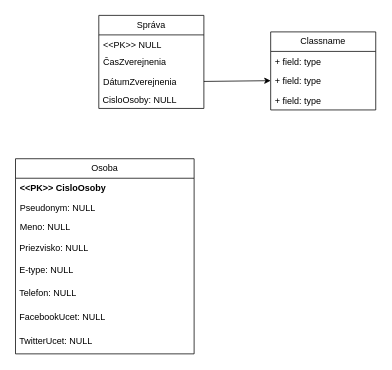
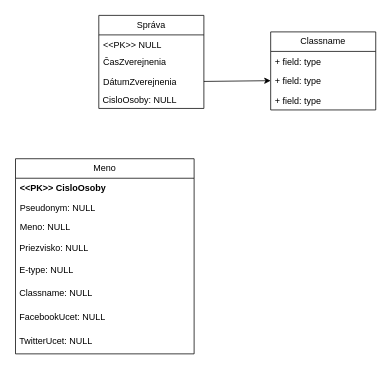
- <mxCell id="12" value="&lt;div&gt;Osoba&lt;/div&gt;" style="swimlane;fontStyle=0;childLayout=stackLayout;horizontal=1;startSize=26;fillColor=none;horizontalStack=0;resizeParent=1;resizeParentMax=0;resizeLast=0;collapsible=1;marginBottom=0;whiteSpace=wrap;html=1;" vertex="1" parent="1"><mxGeometry x="20" y="211" width="238" height="260" as="geometry" /></mxCell>
+ <mxCell id="12" value="&lt;div&gt;Meno&lt;/div&gt;" style="swimlane;fontStyle=0;childLayout=stackLayout;horizontal=1;startSize=26;fillColor=none;horizontalStack=0;resizeParent=1;resizeParentMax=0;resizeLast=0;collapsible=1;marginBottom=0;whiteSpace=wrap;html=1;" vertex="1" parent="1"><mxGeometry x="20" y="211" width="238" height="260" as="geometry" /></mxCell>
- <mxCell id="18" value="&amp;nbsp;Telefon: NULL" style="text;strokeColor=none;align=left;fillColor=none;html=1;verticalAlign=middle;whiteSpace=wrap;rounded=0;" vertex="1" parent="12"><mxGeometry y="164" width="238" height="30" as="geometry" /></mxCell>
+ <mxCell id="18" value="&amp;nbsp;Classname: NULL" style="text;strokeColor=none;align=left;fillColor=none;html=1;verticalAlign=middle;whiteSpace=wrap;rounded=0;" vertex="1" parent="12"><mxGeometry y="164" width="238" height="30" as="geometry" /></mxCell>
